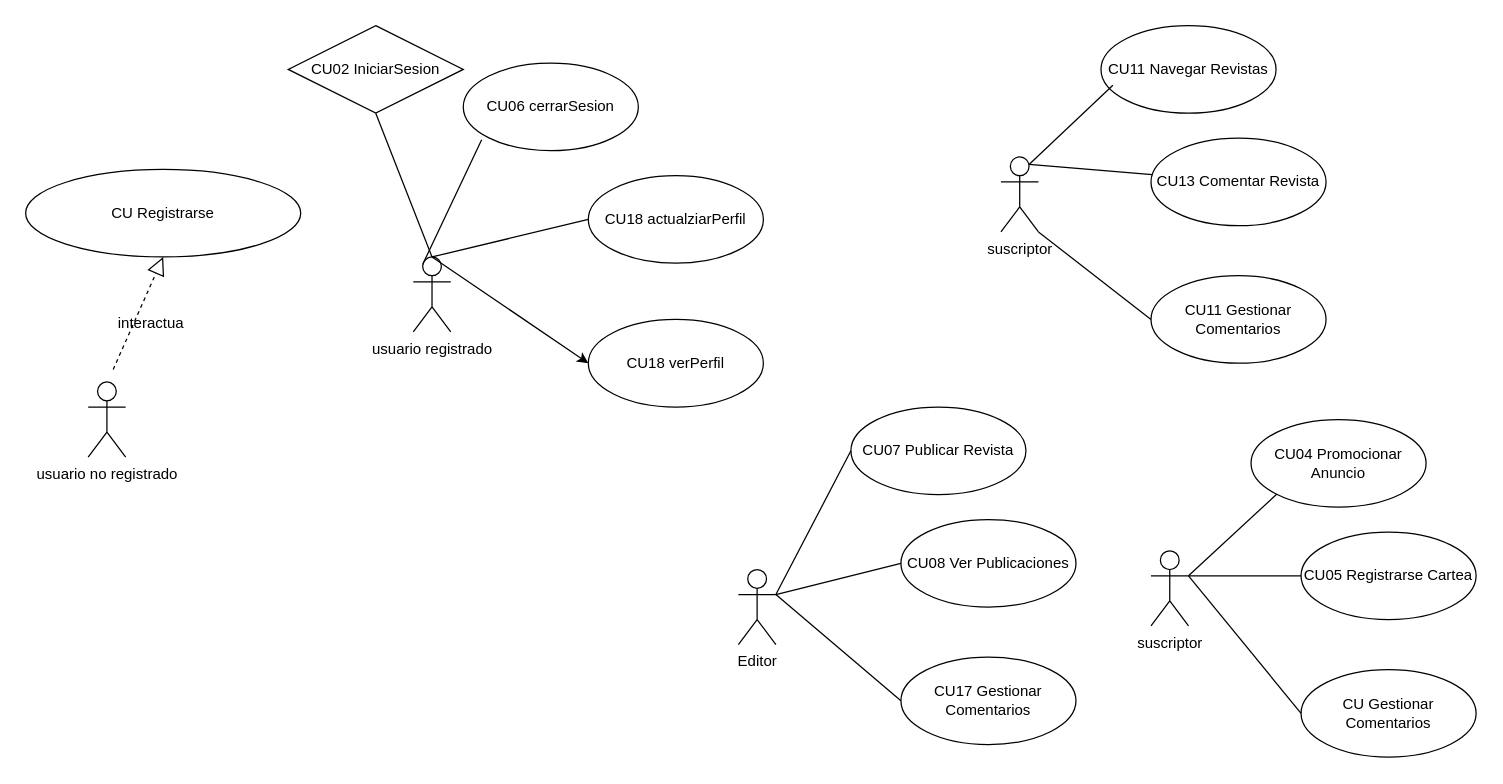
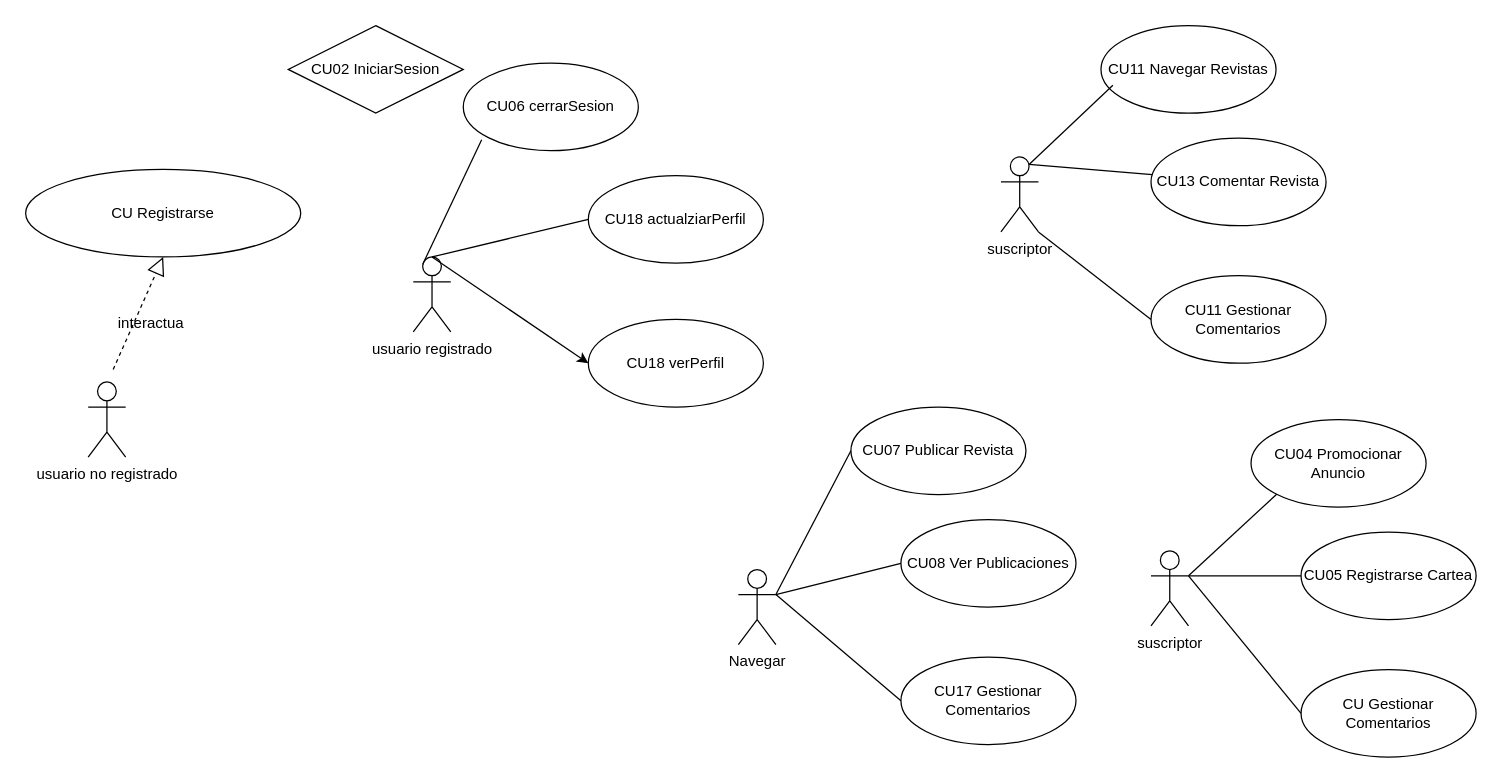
- <mxCell id="23" value="" style="endArrow=none;html=1;rounded=0;entryX=0.5;entryY=1;entryDx=0;entryDy=0;exitX=0.5;exitY=0;exitDx=0;exitDy=0;exitPerimeter=0;" edge="1" parent="1" source="5" target="4"><mxGeometry width="50" height="50" relative="1" as="geometry"><mxPoint x="550" y="165" as="sourcePoint" /><mxPoint x="600" y="115" as="targetPoint" /></mxGeometry></mxCell>
- <mxCell id="2" value="Editor&lt;div&gt;&lt;br&gt;&lt;/div&gt;" style="shape=umlActor;verticalLabelPosition=bottom;verticalAlign=top;html=1;" vertex="1" parent="1"><mxGeometry x="590" y="455" width="30" height="60" as="geometry" /></mxCell>
+ <mxCell id="2" value="Navegar&lt;div&gt;&lt;br&gt;&lt;/div&gt;" style="shape=umlActor;verticalLabelPosition=bottom;verticalAlign=top;html=1;" vertex="1" parent="1"><mxGeometry x="590" y="455" width="30" height="60" as="geometry" /></mxCell>
